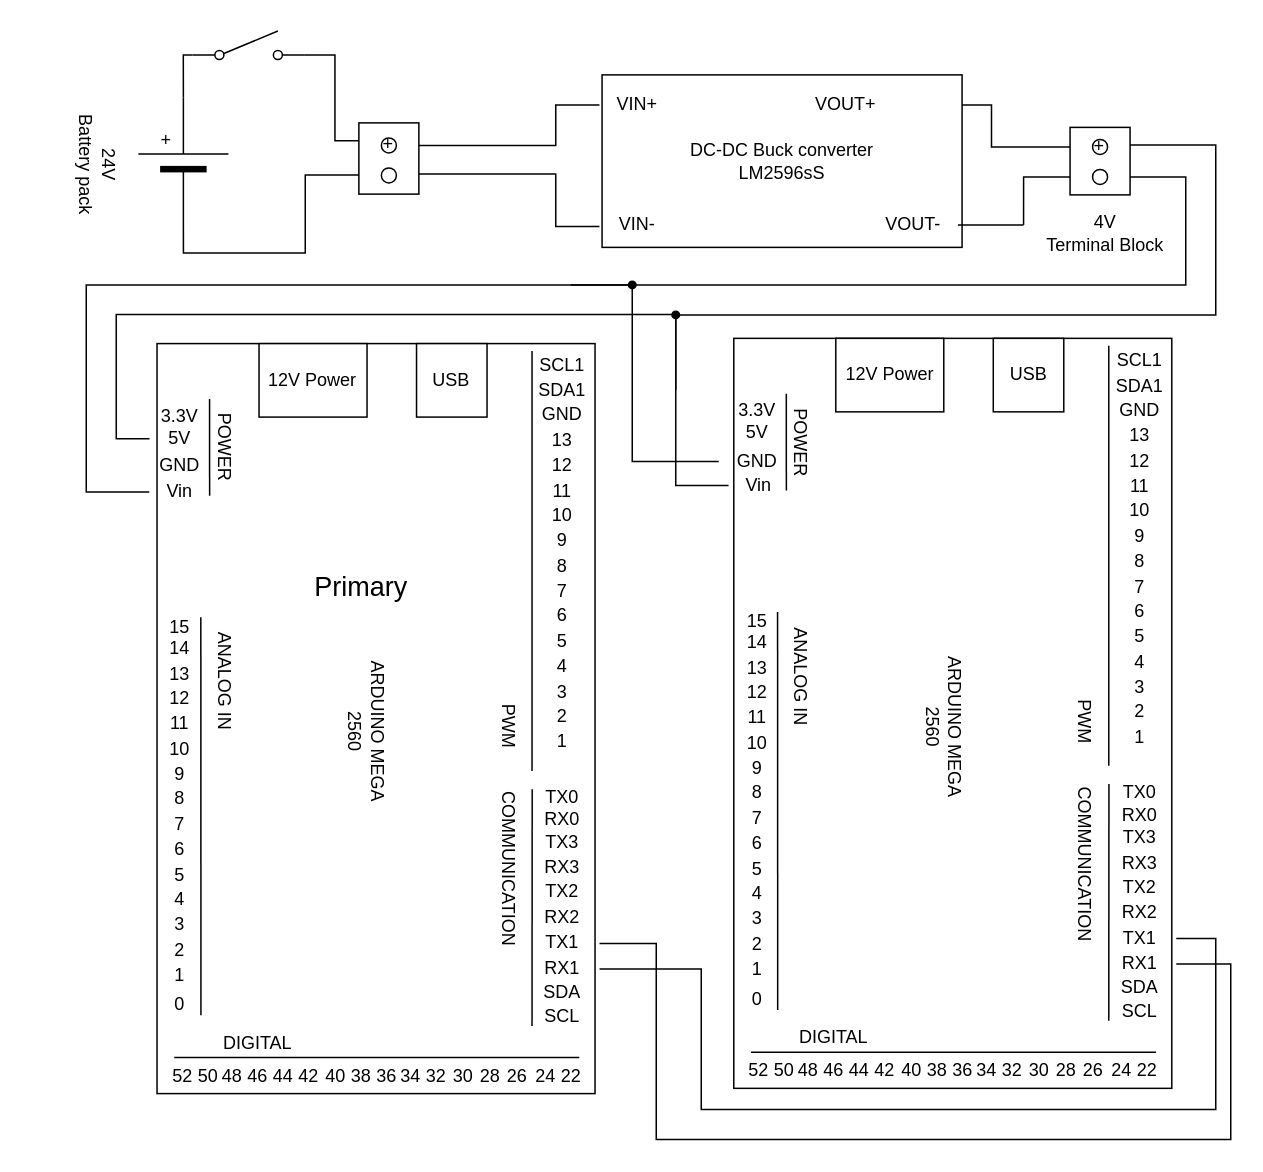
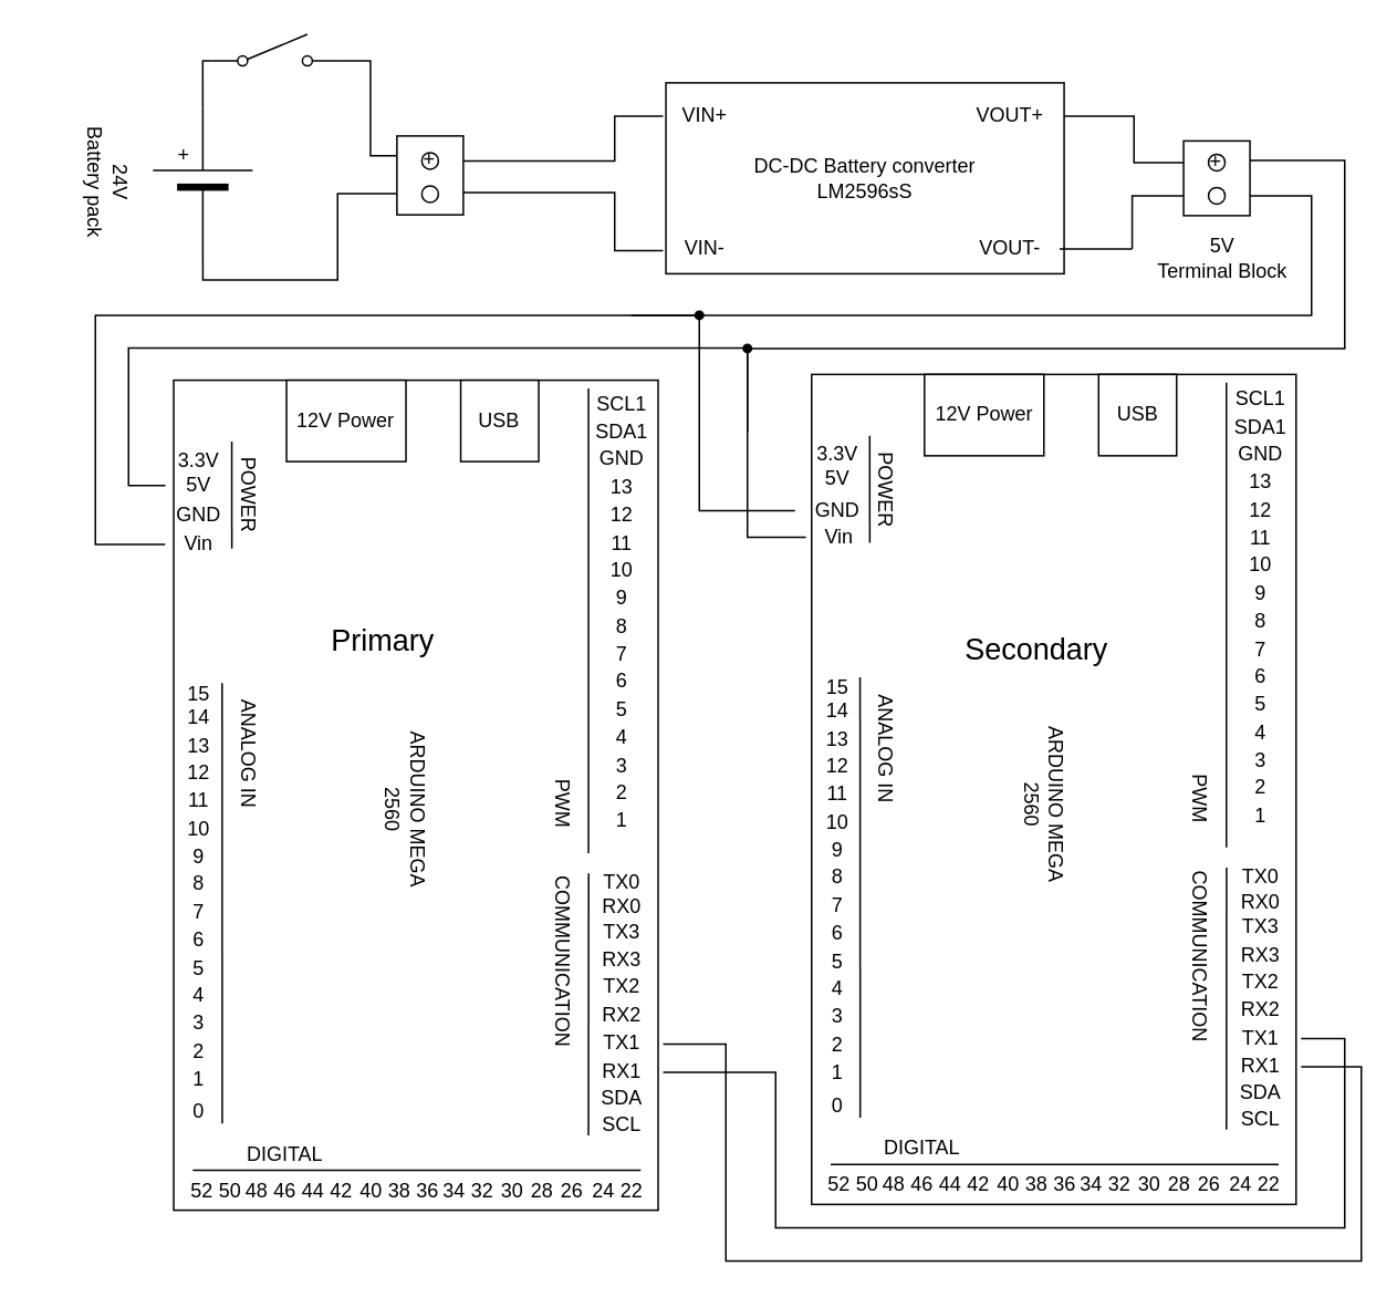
- <mxCell id="18" value="VOUT+" style="text;html=1;align=center;verticalAlign=middle;resizable=0;points=[];autosize=1;strokeColor=none;fillColor=none;" parent="1" vertex="1"><mxGeometry x="533.13" y="54.25" width="60" height="30" as="geometry" /></mxCell>
+ <mxCell id="18" value="VOUT+" style="text;html=1;align=center;verticalAlign=middle;resizable=0;points=[];autosize=1;strokeColor=none;fillColor=none;" parent="1" vertex="1"><mxGeometry x="578.13" y="54.25" width="60" height="30" as="geometry" /></mxCell>
- <mxCell id="15" value="DC-DC Buck converter &lt;br&gt;LM2596sS" style="rounded=0;whiteSpace=wrap;html=1;" parent="1" vertex="1"><mxGeometry x="400.88" y="49.25" width="240" height="115" as="geometry" /></mxCell>
+ <mxCell id="15" value="DC-DC Battery converter &lt;br&gt;LM2596sS" style="rounded=0;whiteSpace=wrap;html=1;" parent="1" vertex="1"><mxGeometry x="400.88" y="49.25" width="240" height="115" as="geometry" /></mxCell>
- <mxCell id="23" value="4V&lt;br&gt;Terminal Block" style="text;html=1;align=center;verticalAlign=middle;resizable=0;points=[];autosize=1;strokeColor=none;fillColor=none;" parent="1" vertex="1"><mxGeometry x="686.38" y="135.25" width="100" height="40" as="geometry" /></mxCell>
+ <mxCell id="23" value="5V&lt;br&gt;Terminal Block" style="text;html=1;align=center;verticalAlign=middle;resizable=0;points=[];autosize=1;strokeColor=none;fillColor=none;" parent="1" vertex="1"><mxGeometry x="686.38" y="135.25" width="100" height="40" as="geometry" /></mxCell>
- <mxCell id="180" value="&lt;font style=&quot;font-size: 18px;&quot;&gt;Primary&lt;/font&gt;" style="text;html=1;align=center;verticalAlign=middle;resizable=0;points=[];autosize=1;strokeColor=none;fillColor=none;" parent="1" vertex="1"><mxGeometry x="194.69" y="370.9" width="90" height="40" as="geometry" /></mxCell>
+ <mxCell id="180" value="&lt;font style=&quot;font-size: 18px;&quot;&gt;Primary&lt;/font&gt;" style="text;html=1;align=center;verticalAlign=middle;resizable=0;points=[];autosize=1;strokeColor=none;fillColor=none;" parent="1" vertex="1"><mxGeometry x="184.69" y="365.9" width="90" height="40" as="geometry" /></mxCell>
+ <mxCell id="181" value="&lt;font style=&quot;font-size: 18px;&quot;&gt;Secondary&lt;/font&gt;" style="text;html=1;align=center;verticalAlign=middle;resizable=0;points=[];autosize=1;strokeColor=none;fillColor=none;" parent="1" vertex="1"><mxGeometry x="568.69" y="370.9" width="110" height="40" as="geometry" /></mxCell>
